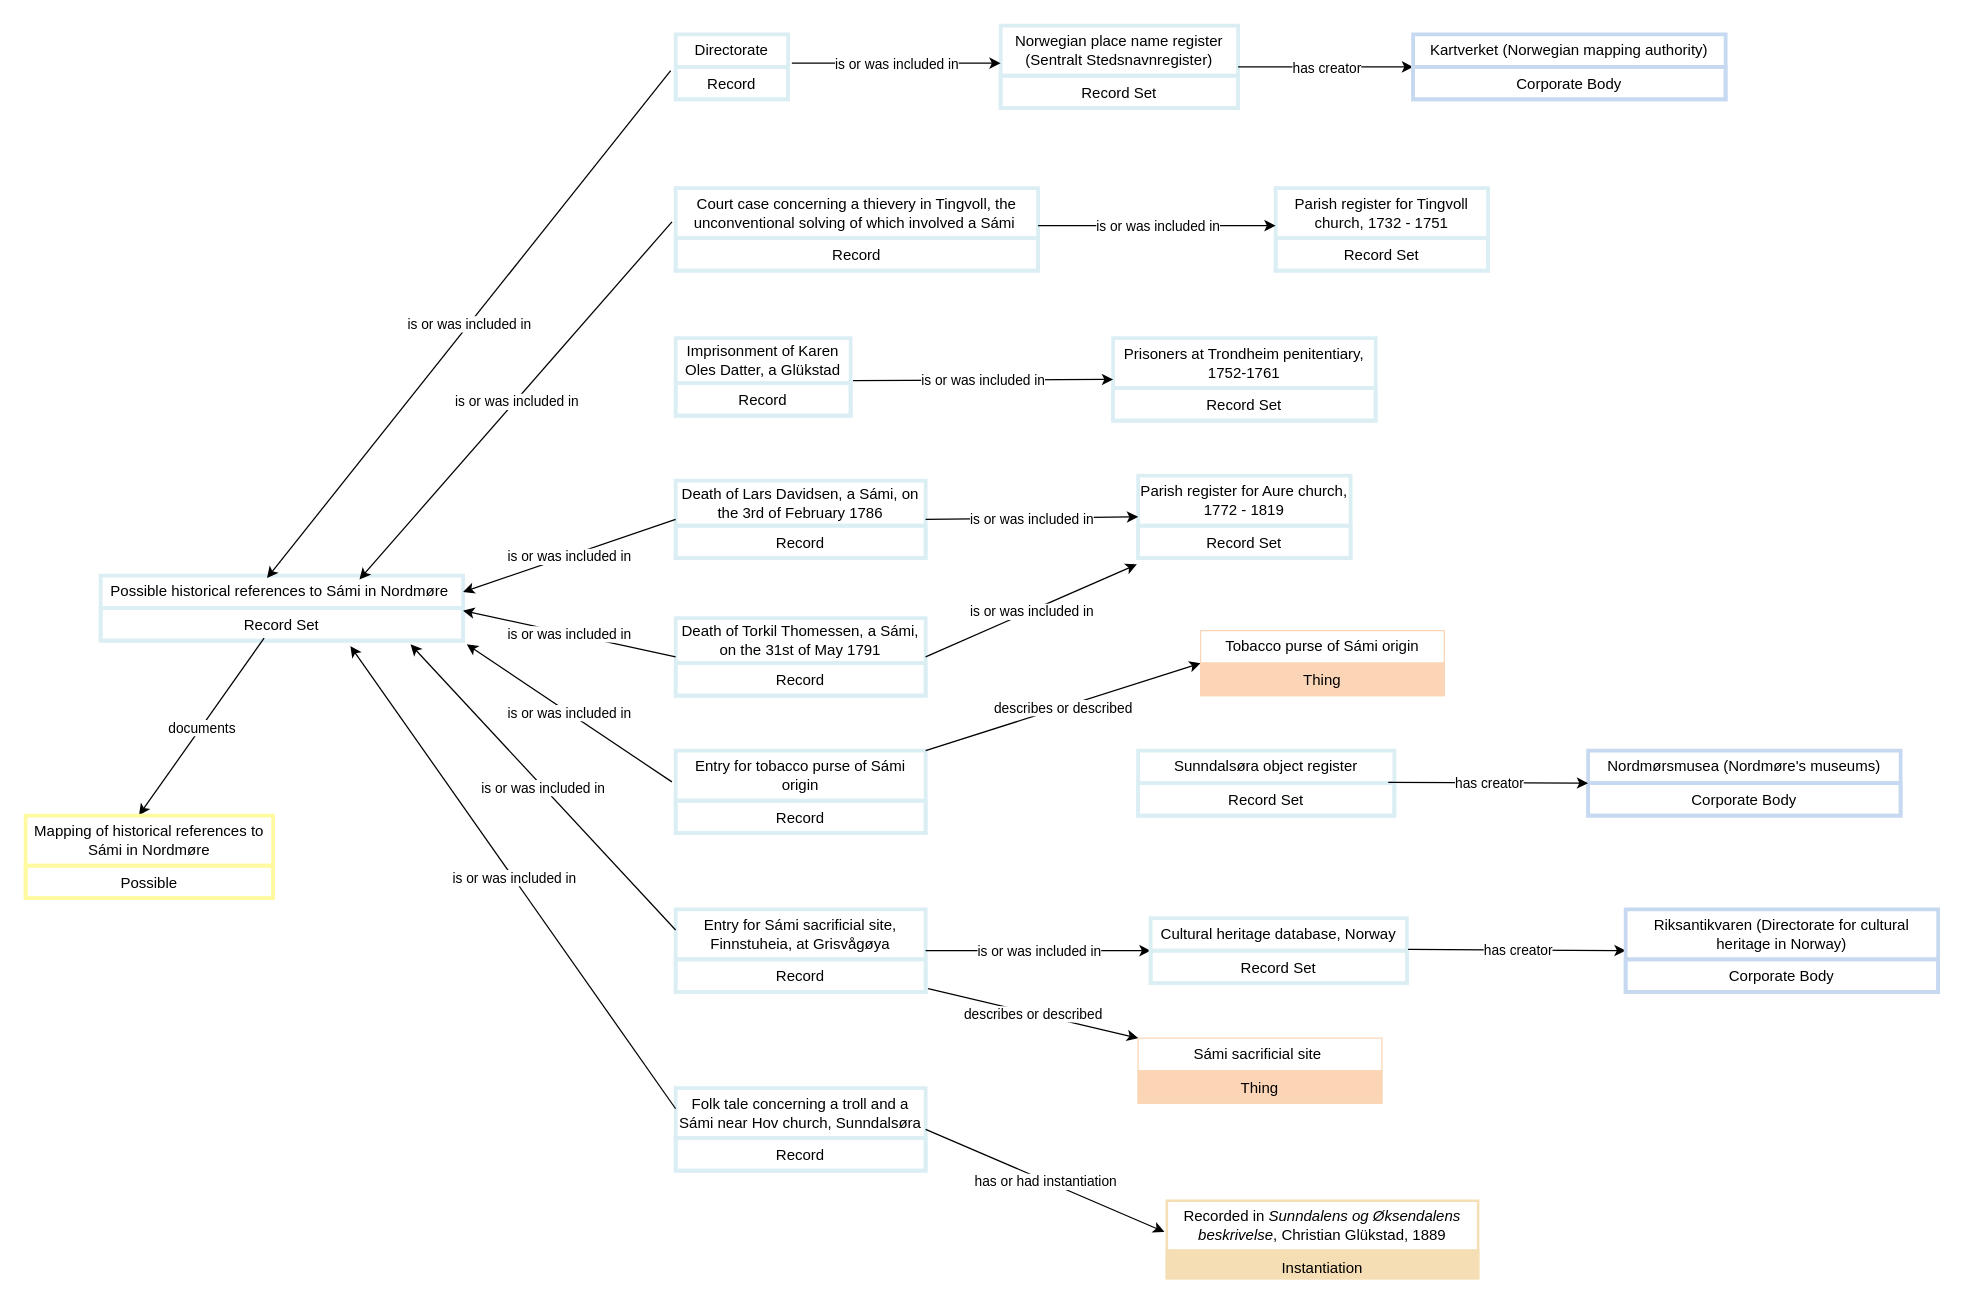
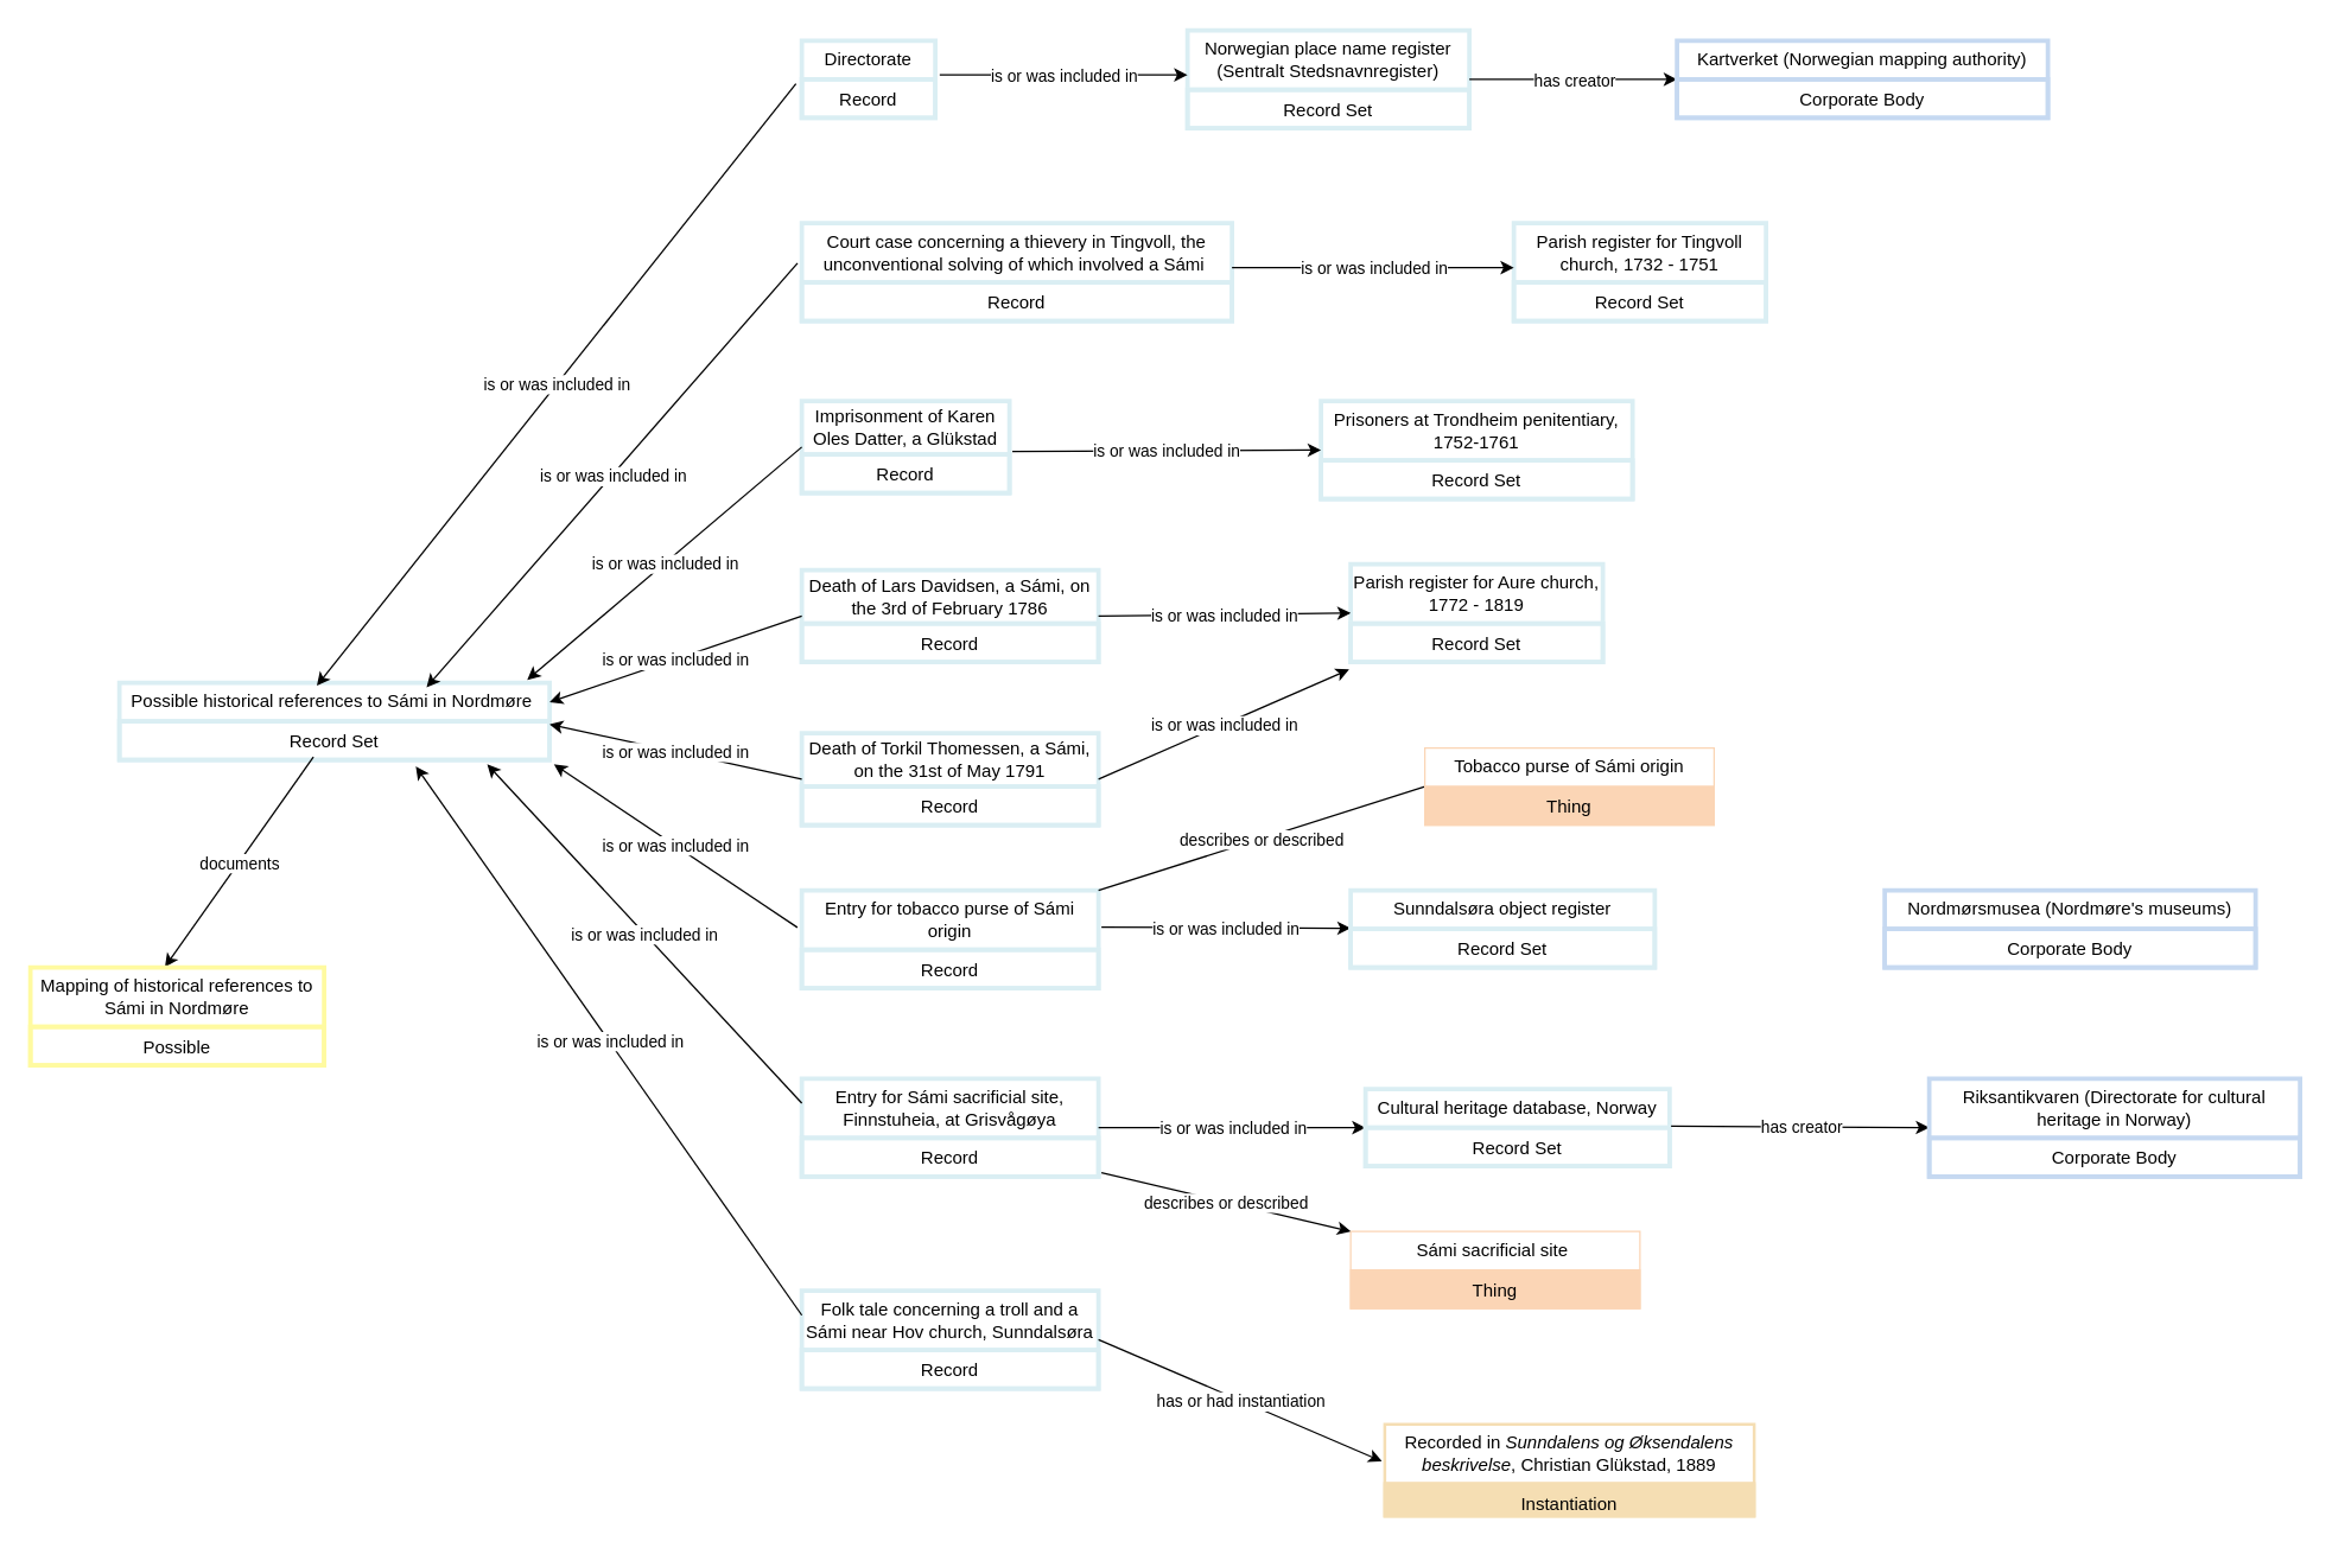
+ <mxCell id="34" value="" style="endArrow=classic;html=1;rounded=0;exitX=0;exitY=0.5;exitDx=0;exitDy=0;entryX=0.948;entryY=-0.038;entryDx=0;entryDy=0;entryPerimeter=0;" edge="1" parent="1" source="32" target="12"><mxGeometry relative="1" as="geometry"><mxPoint x="559" y="580" as="sourcePoint" /><mxPoint x="340" y="661" as="targetPoint" /></mxGeometry></mxCell>
+ <mxCell id="35" value="is or was included in" style="edgeLabel;resizable=0;html=1;;align=center;verticalAlign=middle;" connectable="0" vertex="1" parent="34"><mxGeometry relative="1" as="geometry" /></mxCell>
- <mxCell id="56" value="" style="endArrow=classic;html=1;rounded=0;exitX=1;exitY=0;exitDx=0;exitDy=0;entryX=0;entryY=0.5;entryDx=0;entryDy=0;" edge="1" parent="1" source="50" target="58"><mxGeometry relative="1" as="geometry"><mxPoint x="680" y="670" as="sourcePoint" /><mxPoint x="950" y="750" as="targetPoint" /></mxGeometry></mxCell>
+ <mxCell id="56" value="" style="endArrow=none;html=1;rounded=0;exitX=1;exitY=0;exitDx=0;exitDy=0;entryX=0;entryY=0.5;entryDx=0;entryDy=0;" edge="1" parent="1" source="50" target="58"><mxGeometry relative="1" as="geometry"><mxPoint x="680" y="670" as="sourcePoint" /><mxPoint x="950" y="750" as="targetPoint" /></mxGeometry></mxCell>
+ <mxCell id="52" value="" style="endArrow=classic;html=1;rounded=0;exitX=1.01;exitY=0.375;exitDx=0;exitDy=0;exitPerimeter=0;" edge="1" parent="1" source="50" target="54"><mxGeometry relative="1" as="geometry"><mxPoint x="770" y="624" as="sourcePoint" /><mxPoint x="960" y="620" as="targetPoint" /></mxGeometry></mxCell>
+ <mxCell id="53" value="is or was included in" style="edgeLabel;resizable=0;html=1;;align=center;verticalAlign=middle;" connectable="0" vertex="1" parent="52"><mxGeometry relative="1" as="geometry" /></mxCell>
- <mxCell id="70" value="" style="endArrow=classic;html=1;rounded=0;exitX=0.976;exitY=0.49;exitDx=0;exitDy=0;exitPerimeter=0;entryX=0;entryY=0.5;entryDx=0;entryDy=0;" edge="1" parent="1" source="54" target="68"><mxGeometry relative="1" as="geometry"><mxPoint x="1120" y="625.5" as="sourcePoint" /><mxPoint x="1260" y="625.5" as="targetPoint" /></mxGeometry></mxCell>
- <mxCell id="71" value="has creator" style="edgeLabel;resizable=0;html=1;;align=center;verticalAlign=middle;" connectable="0" vertex="1" parent="70"><mxGeometry relative="1" as="geometry" /></mxCell>
